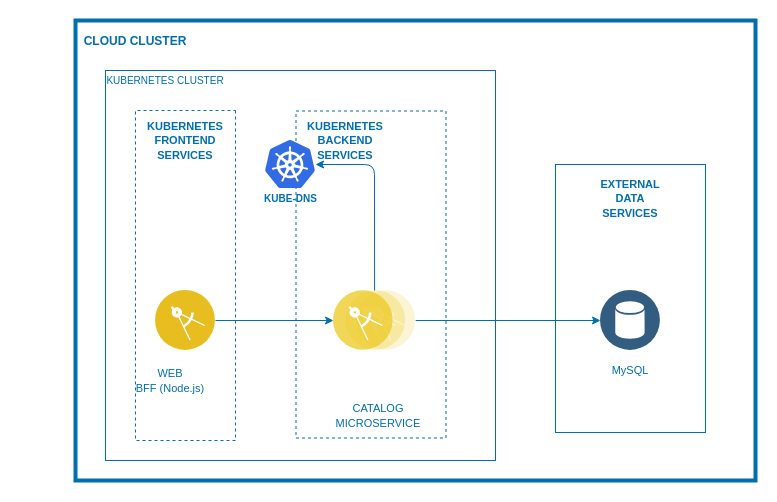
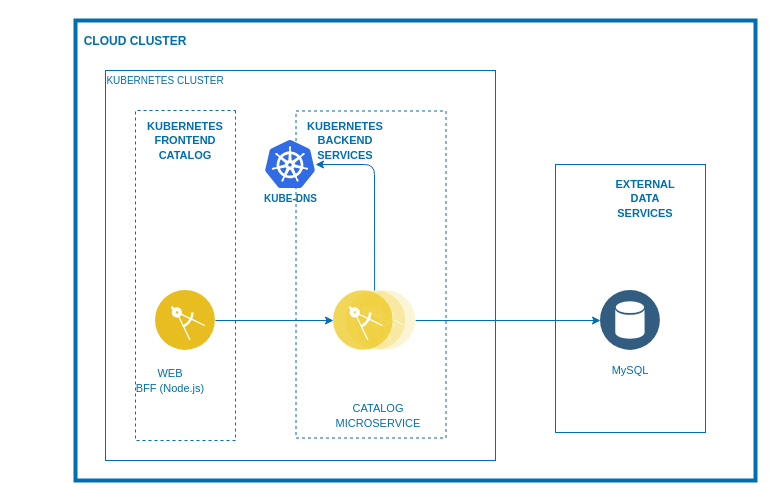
- <mxCell id="11" value="&lt;b style=&quot;color: rgb(0 , 110 , 175) ; font-size: 11px&quot;&gt;KUBERNETES FRONTEND SERVICES&lt;/b&gt;" style="text;html=1;strokeColor=none;fillColor=none;align=center;verticalAlign=middle;whiteSpace=wrap;rounded=0;dashed=1;" vertex="1" parent="1"><mxGeometry x="130" y="130" width="110" height="20" as="geometry" /></mxCell>
+ <mxCell id="11" value="&lt;b style=&quot;color: rgb(0 , 110 , 175) ; font-size: 11px&quot;&gt;KUBERNETES FRONTEND CATALOG&lt;/b&gt;" style="text;html=1;strokeColor=none;fillColor=none;align=center;verticalAlign=middle;whiteSpace=wrap;rounded=0;dashed=1;" vertex="1" parent="1"><mxGeometry x="130" y="130" width="110" height="20" as="geometry" /></mxCell>
- <mxCell id="17" value="&lt;font color=&quot;#006eaf&quot; size=&quot;1&quot;&gt;&lt;b style=&quot;font-size: 11px&quot;&gt;EXTERNAL DATA SERVICES&lt;/b&gt;&lt;/font&gt;" style="text;html=1;strokeColor=none;fillColor=none;align=center;verticalAlign=middle;whiteSpace=wrap;rounded=0;dashed=1;" vertex="1" parent="1"><mxGeometry x="610" y="188" width="40" height="20" as="geometry" /></mxCell>
+ <mxCell id="17" value="&lt;font color=&quot;#006eaf&quot; size=&quot;1&quot;&gt;&lt;b style=&quot;font-size: 11px&quot;&gt;EXTERNAL DATA SERVICES&lt;/b&gt;&lt;/font&gt;" style="text;html=1;strokeColor=none;fillColor=none;align=center;verticalAlign=middle;whiteSpace=wrap;rounded=0;dashed=1;" vertex="1" parent="1"><mxGeometry x="625" y="188" width="40" height="20" as="geometry" /></mxCell>
